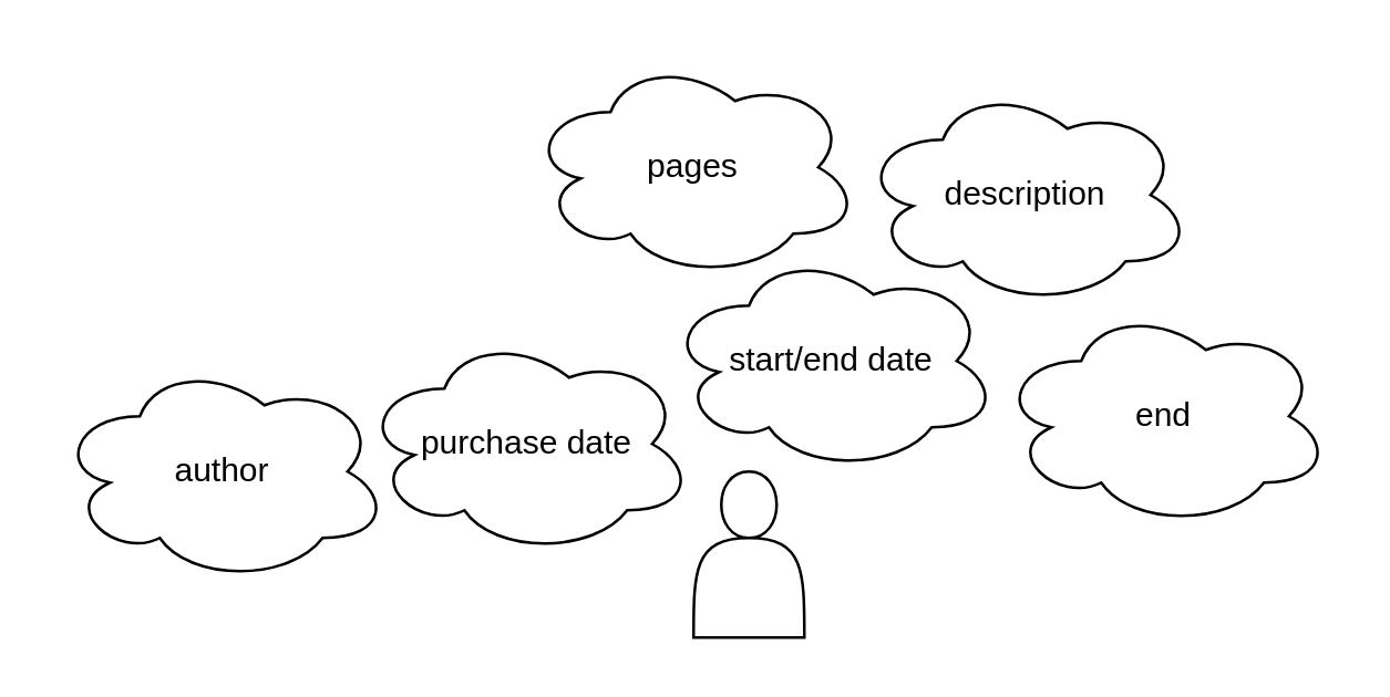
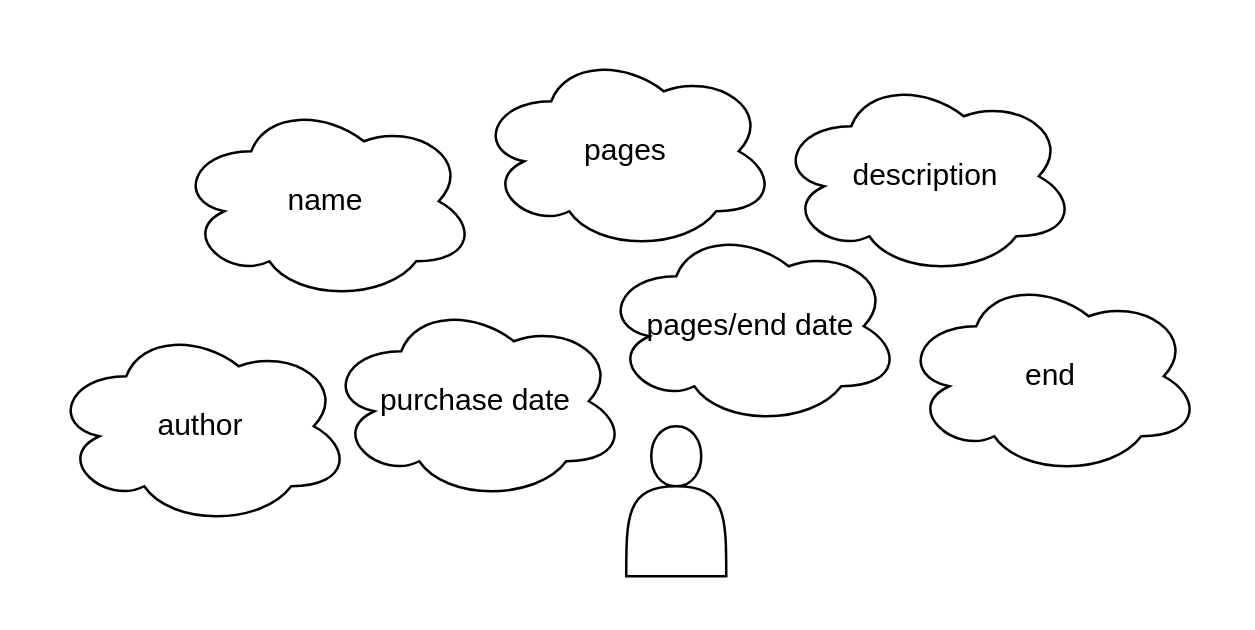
+ <mxCell id="4" value="name" style="ellipse;shape=cloud;whiteSpace=wrap;html=1;" vertex="1" parent="1"><mxGeometry x="70" y="40" width="120" height="80" as="geometry" /></mxCell>
- <mxCell id="8" value="start/end date" style="ellipse;shape=cloud;whiteSpace=wrap;html=1;" vertex="1" parent="1"><mxGeometry x="240" y="90" width="120" height="80" as="geometry" /></mxCell>
+ <mxCell id="8" value="pages/end date" style="ellipse;shape=cloud;whiteSpace=wrap;html=1;" vertex="1" parent="1"><mxGeometry x="240" y="90" width="120" height="80" as="geometry" /></mxCell>
